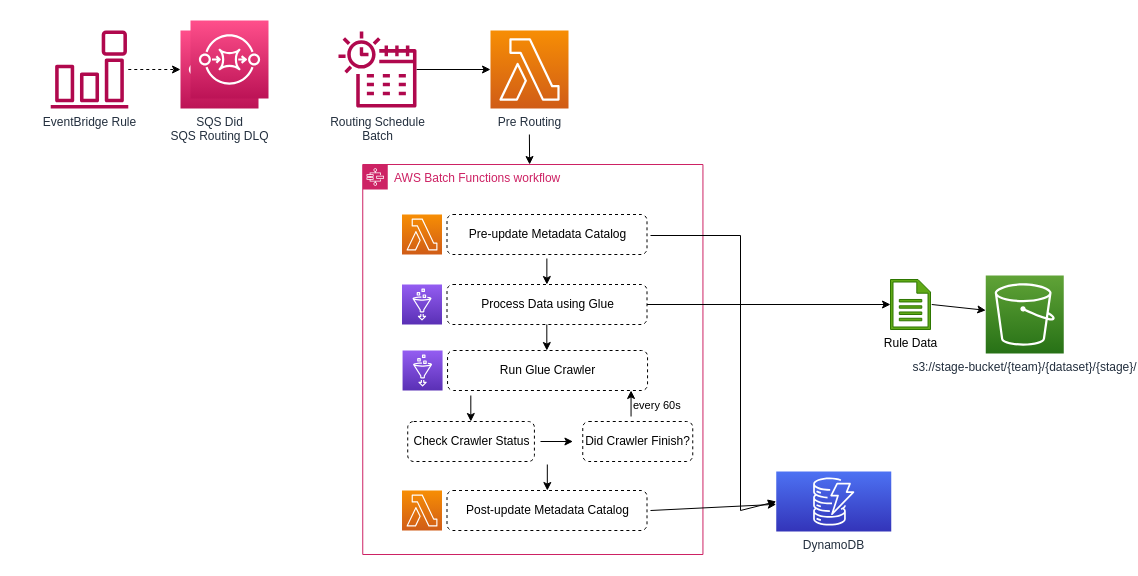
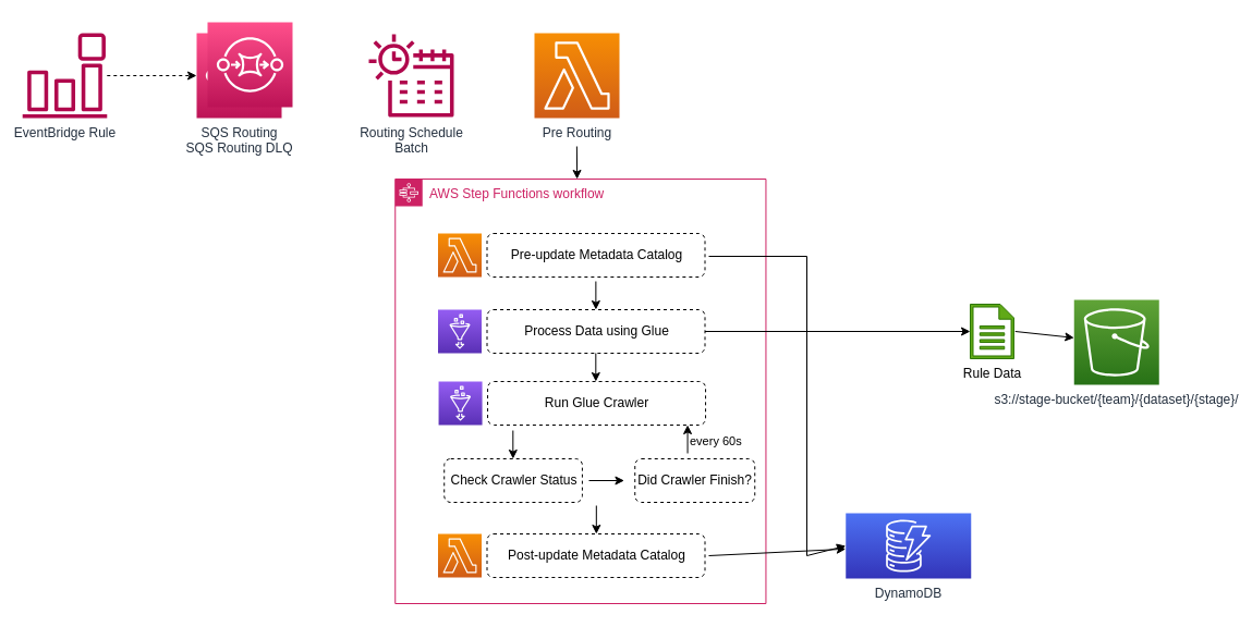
- <mxCell id="31" value="EventBridge Rule" style="sketch=0;outlineConnect=0;fontColor=#232F3E;gradientColor=none;fillColor=#B0084D;strokeColor=none;dashed=0;verticalLabelPosition=bottom;verticalAlign=top;align=center;html=1;fontSize=12;fontStyle=0;aspect=fixed;pointerEvents=1;shape=mxgraph.aws4.event_event_based;" vertex="1" parent="1"><mxGeometry x="50" y="30" width="78" height="78" as="geometry" /></mxCell>
+ <mxCell id="31" value="EventBridge Rule" style="sketch=0;outlineConnect=0;fontColor=#232F3E;gradientColor=none;fillColor=#B0084D;strokeColor=none;dashed=0;verticalLabelPosition=bottom;verticalAlign=top;align=center;html=1;fontSize=12;fontStyle=0;aspect=fixed;pointerEvents=1;shape=mxgraph.aws4.event_event_based;" vertex="1" parent="1"><mxGeometry x="20" y="30" width="78" height="78" as="geometry" /></mxCell>
- <mxCell id="26" value="" style="endArrow=classic;html=1;rounded=0;entryX=0;entryY=0.5;entryDx=0;entryDy=0;entryPerimeter=0;fontStyle=0" edge="1" parent="1" source="28" target="25"><mxGeometry width="50" height="50" relative="1" as="geometry"><mxPoint x="415.893" y="69" as="sourcePoint" /><mxPoint x="708" y="120" as="targetPoint" /></mxGeometry></mxCell>
- <mxCell id="29" value="&lt;div&gt;SQS Did&lt;br&gt;SQS Routing DLQ&lt;br&gt;&lt;/div&gt;" style="sketch=0;points=[[0,0,0],[0.25,0,0],[0.5,0,0],[0.75,0,0],[1,0,0],[0,1,0],[0.25,1,0],[0.5,1,0],[0.75,1,0],[1,1,0],[0,0.25,0],[0,0.5,0],[0,0.75,0],[1,0.25,0],[1,0.5,0],[1,0.75,0]];outlineConnect=0;fontColor=#232F3E;gradientColor=#FF4F8B;gradientDirection=north;fillColor=#BC1356;strokeColor=#ffffff;dashed=0;verticalLabelPosition=bottom;verticalAlign=top;align=center;html=1;fontSize=12;fontStyle=0;aspect=fixed;shape=mxgraph.aws4.resourceIcon;resIcon=mxgraph.aws4.sqs;" vertex="1" parent="1"><mxGeometry x="180" y="30" width="78" height="78" as="geometry" /></mxCell>
+ <mxCell id="29" value="&lt;div&gt;SQS Routing&lt;br&gt;SQS Routing DLQ&lt;br&gt;&lt;/div&gt;" style="sketch=0;points=[[0,0,0],[0.25,0,0],[0.5,0,0],[0.75,0,0],[1,0,0],[0,1,0],[0.25,1,0],[0.5,1,0],[0.75,1,0],[1,1,0],[0,0.25,0],[0,0.5,0],[0,0.75,0],[1,0.25,0],[1,0.5,0],[1,0.75,0]];outlineConnect=0;fontColor=#232F3E;gradientColor=#FF4F8B;gradientDirection=north;fillColor=#BC1356;strokeColor=#ffffff;dashed=0;verticalLabelPosition=bottom;verticalAlign=top;align=center;html=1;fontSize=12;fontStyle=0;aspect=fixed;shape=mxgraph.aws4.resourceIcon;resIcon=mxgraph.aws4.sqs;" vertex="1" parent="1"><mxGeometry x="180" y="30" width="78" height="78" as="geometry" /></mxCell>
- <mxCell id="2" value="AWS Batch Functions workflow" style="points=[[0,0],[0.25,0],[0.5,0],[0.75,0],[1,0],[1,0.25],[1,0.5],[1,0.75],[1,1],[0.75,1],[0.5,1],[0.25,1],[0,1],[0,0.75],[0,0.5],[0,0.25]];outlineConnect=0;gradientColor=none;html=1;whiteSpace=wrap;fontSize=12;fontStyle=0;container=1;pointerEvents=0;collapsible=0;recursiveResize=0;shape=mxgraph.aws4.group;grIcon=mxgraph.aws4.group_aws_step_functions_workflow;strokeColor=#CD2264;fillColor=none;verticalAlign=top;align=left;spacingLeft=30;fontColor=#CD2264;dashed=0;" vertex="1" parent="1"><mxGeometry x="362.25" y="164" width="340.19" height="390" as="geometry" /></mxCell>
+ <mxCell id="2" value="AWS Step Functions workflow" style="points=[[0,0],[0.25,0],[0.5,0],[0.75,0],[1,0],[1,0.25],[1,0.5],[1,0.75],[1,1],[0.75,1],[0.5,1],[0.25,1],[0,1],[0,0.75],[0,0.5],[0,0.25]];outlineConnect=0;gradientColor=none;html=1;whiteSpace=wrap;fontSize=12;fontStyle=0;container=1;pointerEvents=0;collapsible=0;recursiveResize=0;shape=mxgraph.aws4.group;grIcon=mxgraph.aws4.group_aws_step_functions_workflow;strokeColor=#CD2264;fillColor=none;verticalAlign=top;align=left;spacingLeft=30;fontColor=#CD2264;dashed=0;" vertex="1" parent="1"><mxGeometry x="362.25" y="164" width="340.19" height="390" as="geometry" /></mxCell>
